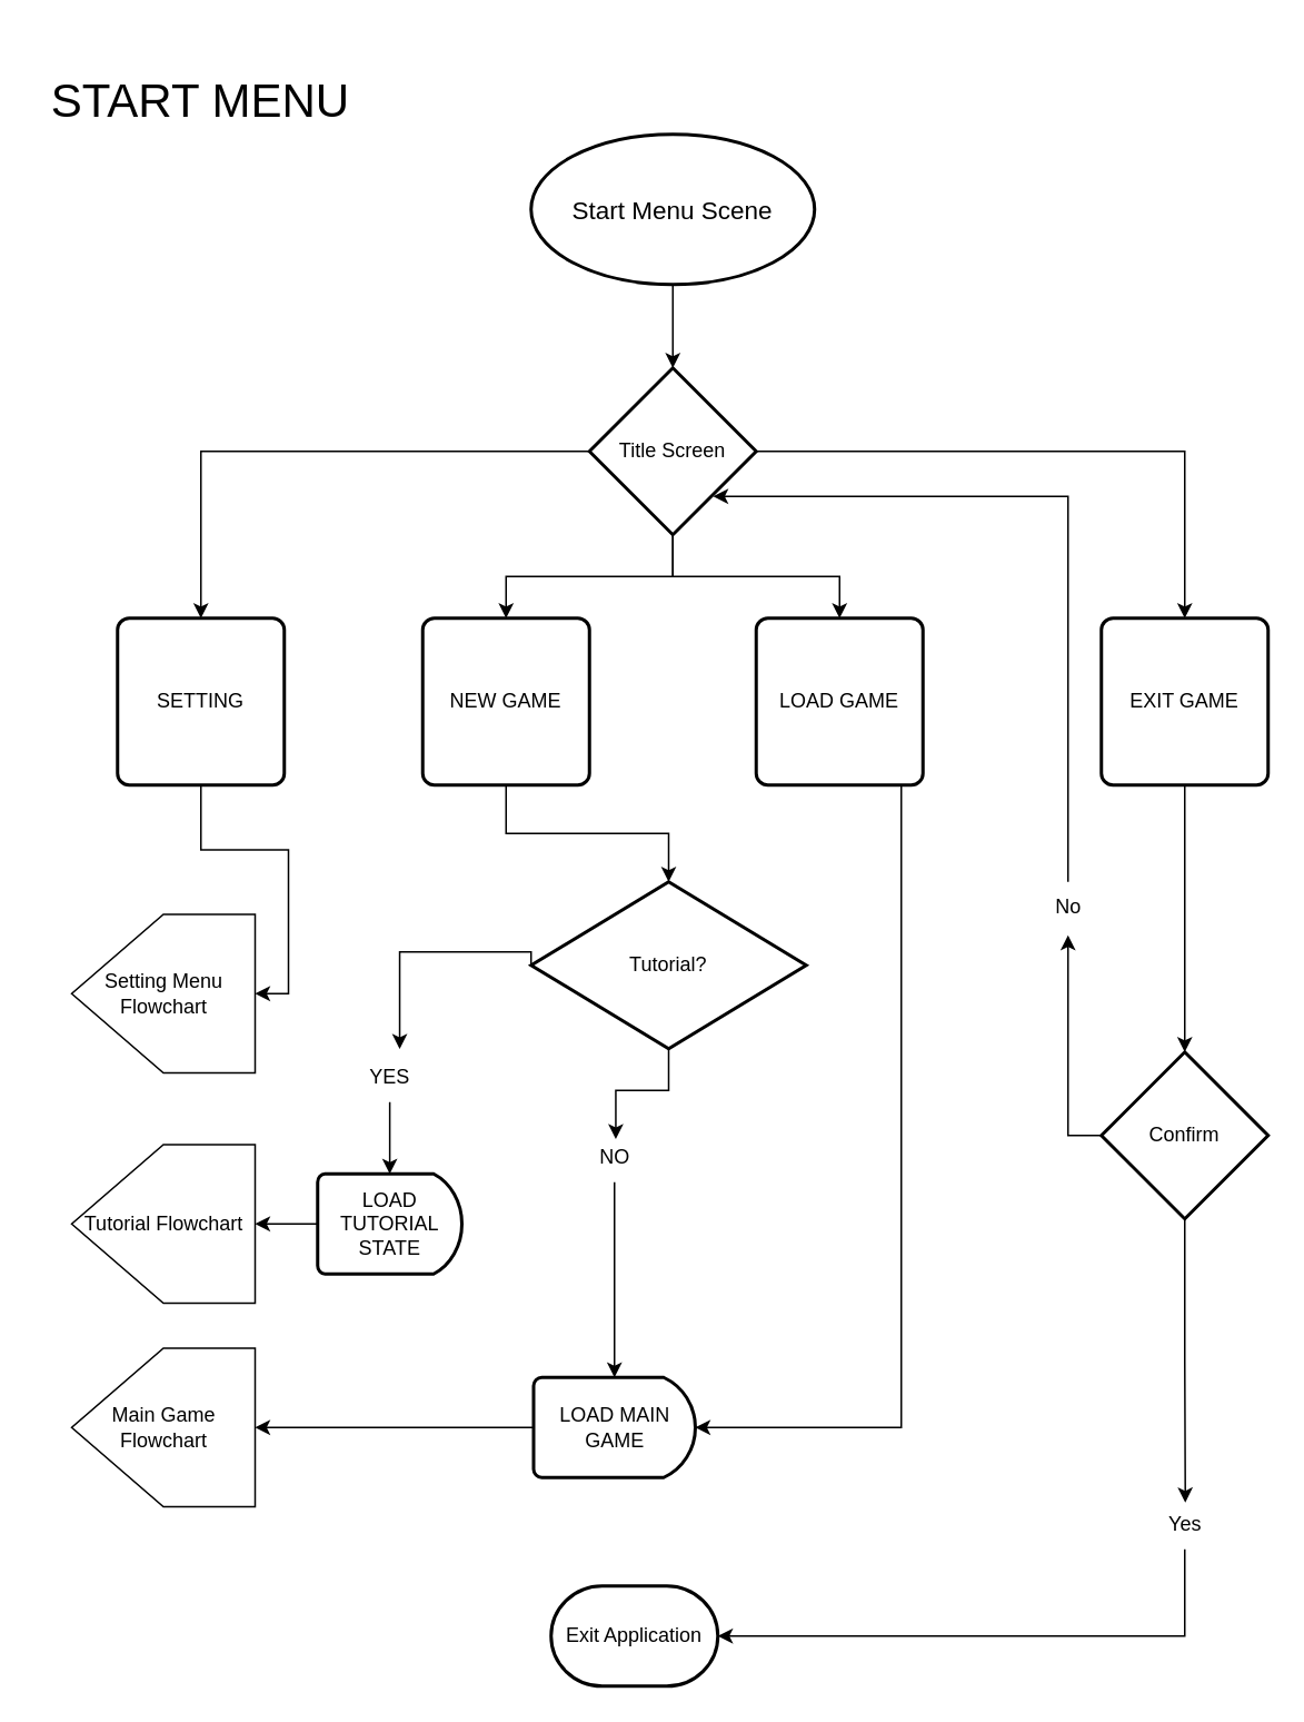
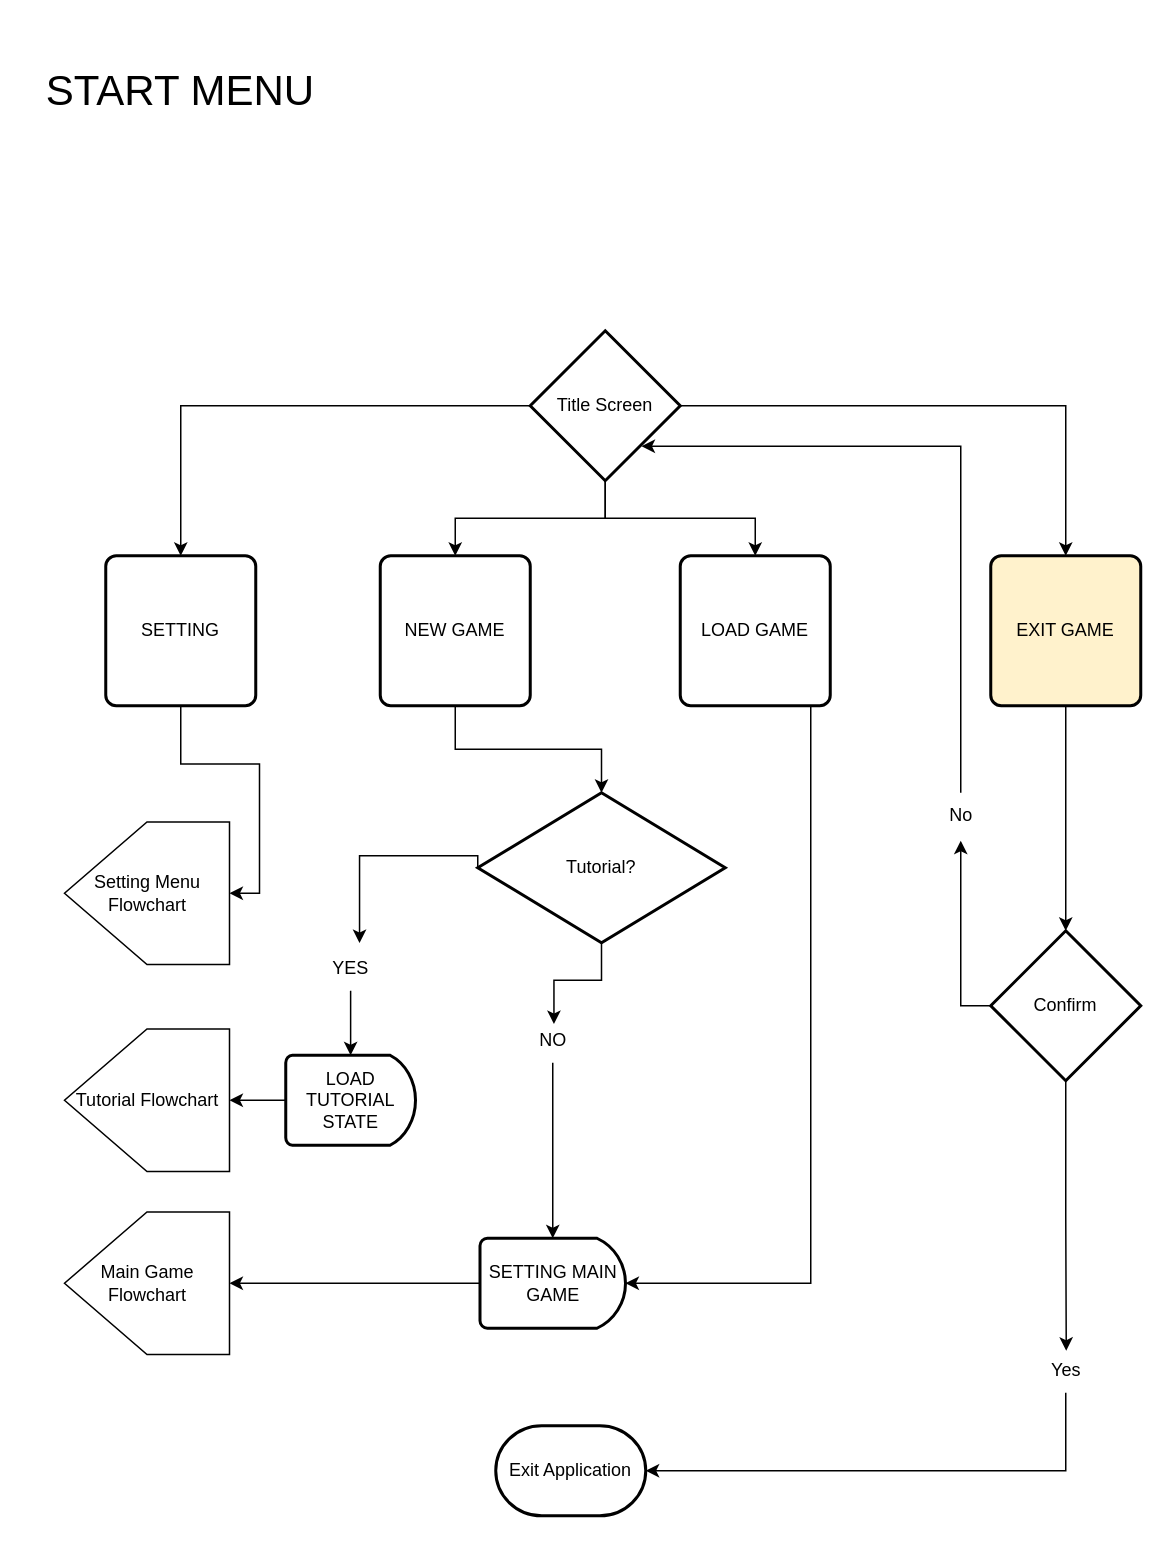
- <mxCell id="3" value="&lt;font style=&quot;font-size: 15px;&quot;&gt;Start Menu Scene&lt;/font&gt;" style="strokeWidth=2;html=1;shape=mxgraph.flowchart.start_1;whiteSpace=wrap;" vertex="1" parent="1"><mxGeometry x="318" y="80" width="170" height="90" as="geometry" /></mxCell>
- <mxCell id="9" style="edgeStyle=orthogonalEdgeStyle;rounded=0;orthogonalLoop=1;jettySize=auto;html=1;exitX=0.5;exitY=1;exitDx=0;exitDy=0;exitPerimeter=0;entryX=0.5;entryY=0;entryDx=0;entryDy=0;entryPerimeter=0;" edge="1" parent="1" source="3" target="8"><mxGeometry relative="1" as="geometry" /></mxCell>
- <mxCell id="13" value="EXIT GAME" style="rounded=1;whiteSpace=wrap;html=1;absoluteArcSize=1;arcSize=14;strokeWidth=2;" vertex="1" parent="1"><mxGeometry x="660" y="370" width="100" height="100" as="geometry" /></mxCell>
+ <mxCell id="13" value="EXIT GAME" style="rounded=1;whiteSpace=wrap;html=1;absoluteArcSize=1;arcSize=14;strokeWidth=2;fillColor=#fff2cc;" vertex="1" parent="1"><mxGeometry x="660" y="370" width="100" height="100" as="geometry" /></mxCell>
- <mxCell id="18" value="Confirm" style="strokeWidth=2;html=1;shape=mxgraph.flowchart.decision;whiteSpace=wrap;" vertex="1" parent="1"><mxGeometry x="660" y="630" width="100" height="100" as="geometry" /></mxCell>
+ <mxCell id="18" value="Confirm" style="strokeWidth=2;html=1;shape=mxgraph.flowchart.decision;whiteSpace=wrap;" vertex="1" parent="1"><mxGeometry x="660" y="620" width="100" height="100" as="geometry" /></mxCell>
- <mxCell id="26" value="LOAD MAIN GAME" style="strokeWidth=2;html=1;shape=mxgraph.flowchart.delay;whiteSpace=wrap;" vertex="1" parent="1"><mxGeometry x="319.5" y="825" width="97" height="60" as="geometry" /></mxCell>
+ <mxCell id="26" value="SETTING MAIN GAME" style="strokeWidth=2;html=1;shape=mxgraph.flowchart.delay;whiteSpace=wrap;" vertex="1" parent="1"><mxGeometry x="319.5" y="825" width="97" height="60" as="geometry" /></mxCell>
